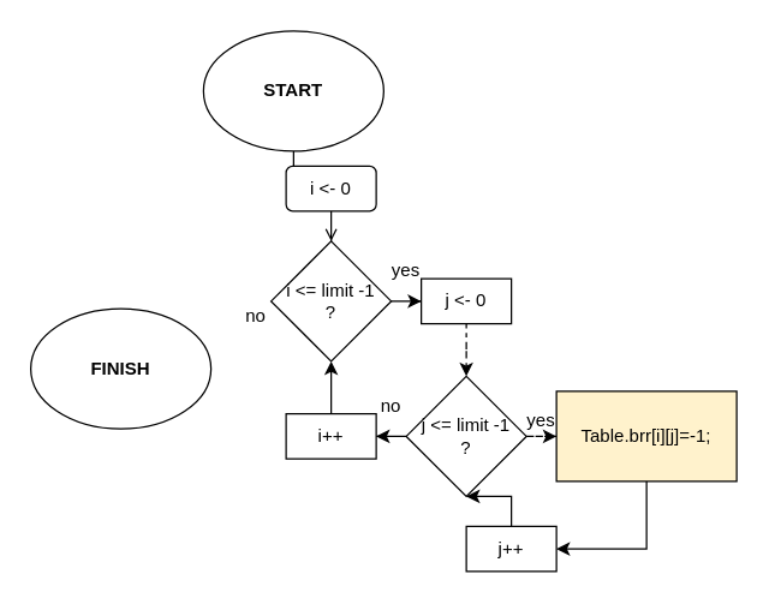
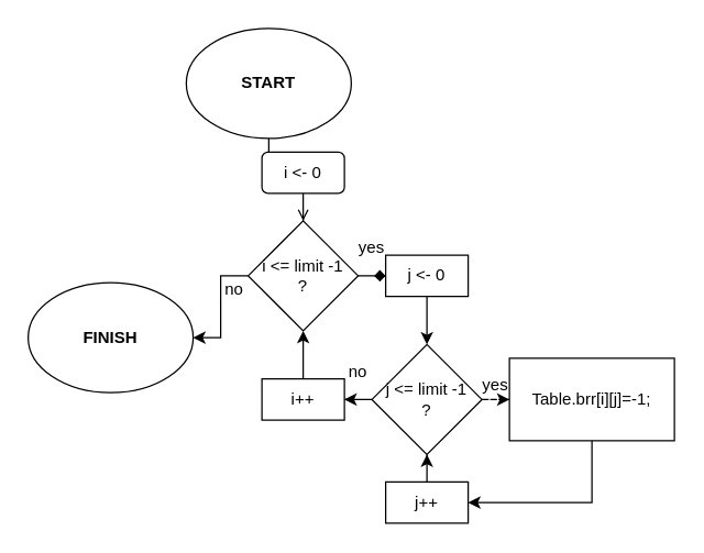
- <mxCell id="9" value="" style="edgeStyle=orthogonalEdgeStyle;rounded=0;orthogonalLoop=1;jettySize=auto;html=1;" edge="1" parent="1" source="11" target="8"><mxGeometry relative="1" as="geometry" /></mxCell>
+ <mxCell id="9" value="" style="edgeStyle=orthogonalEdgeStyle;rounded=0;orthogonalLoop=1;jettySize=auto;html=1;endArrow=diamond;" edge="1" parent="1" source="11" target="8"><mxGeometry relative="1" as="geometry" /></mxCell>
+ <mxCell id="10" value="" style="edgeStyle=orthogonalEdgeStyle;rounded=0;orthogonalLoop=1;jettySize=auto;html=1;" edge="1" parent="1" source="11" target="4"><mxGeometry relative="1" as="geometry" /></mxCell>
- <mxCell id="7" value="" style="edgeStyle=orthogonalEdgeStyle;rounded=0;orthogonalLoop=1;jettySize=auto;html=1;dashed=1;" edge="1" parent="1" source="8" target="14"><mxGeometry relative="1" as="geometry" /></mxCell>
+ <mxCell id="7" value="" style="edgeStyle=orthogonalEdgeStyle;rounded=0;orthogonalLoop=1;jettySize=auto;html=1;" edge="1" parent="1" source="8" target="14"><mxGeometry relative="1" as="geometry" /></mxCell>
- <mxCell id="16" value="Table.brr[i][j]=-1;" style="rounded=0;whiteSpace=wrap;html=1;fillColor=#fff2cc;" vertex="1" parent="1"><mxGeometry x="370" y="260" width="120" height="60" as="geometry" /></mxCell>
+ <mxCell id="16" value="Table.brr[i][j]=-1;" style="rounded=0;whiteSpace=wrap;html=1;" vertex="1" parent="1"><mxGeometry x="370" y="260" width="120" height="60" as="geometry" /></mxCell>
- <mxCell id="18" value="j++" style="rounded=0;whiteSpace=wrap;html=1;" vertex="1" parent="1"><mxGeometry x="310" y="350" width="60" height="30" as="geometry" /></mxCell>
+ <mxCell id="18" value="j++" style="rounded=0;whiteSpace=wrap;html=1;" vertex="1" parent="1"><mxGeometry x="280" y="350" width="60" height="30" as="geometry" /></mxCell>
